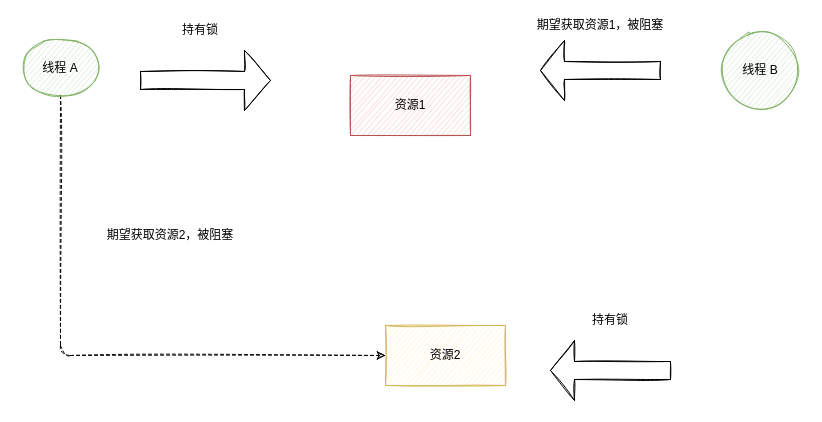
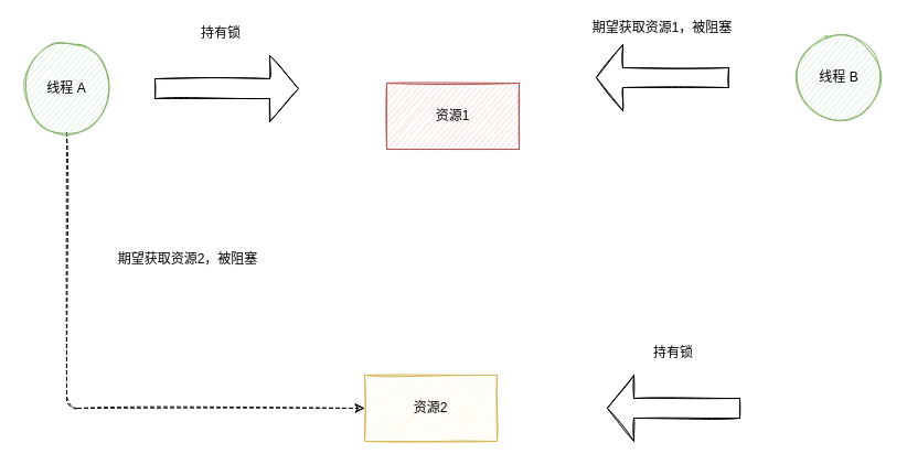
- <mxCell id="3" value="线程 A" style="ellipse;whiteSpace=wrap;html=1;aspect=fixed;fillColor=#d5e8d4;strokeColor=#82b366;sketch=1;" parent="1" vertex="1"><mxGeometry x="20" y="40" width="80" height="55" as="geometry" /></mxCell>
+ <mxCell id="3" value="线程 A" style="ellipse;whiteSpace=wrap;html=1;aspect=fixed;fillColor=#d5e8d4;strokeColor=#82b366;sketch=1;" parent="1" vertex="1"><mxGeometry x="20" y="40" width="80" height="80" as="geometry" /></mxCell>
- <mxCell id="6" value="资源2" style="whiteSpace=wrap;html=1;fillColor=#fff2cc;strokeColor=#d6b656;sketch=1;" parent="1" vertex="1"><mxGeometry x="385" y="325" width="120" height="60" as="geometry" /></mxCell>
+ <mxCell id="6" value="资源2" style="whiteSpace=wrap;html=1;fillColor=#fff2cc;strokeColor=#d6b656;sketch=1;" parent="1" vertex="1"><mxGeometry x="330" y="340" width="120" height="60" as="geometry" /></mxCell>
